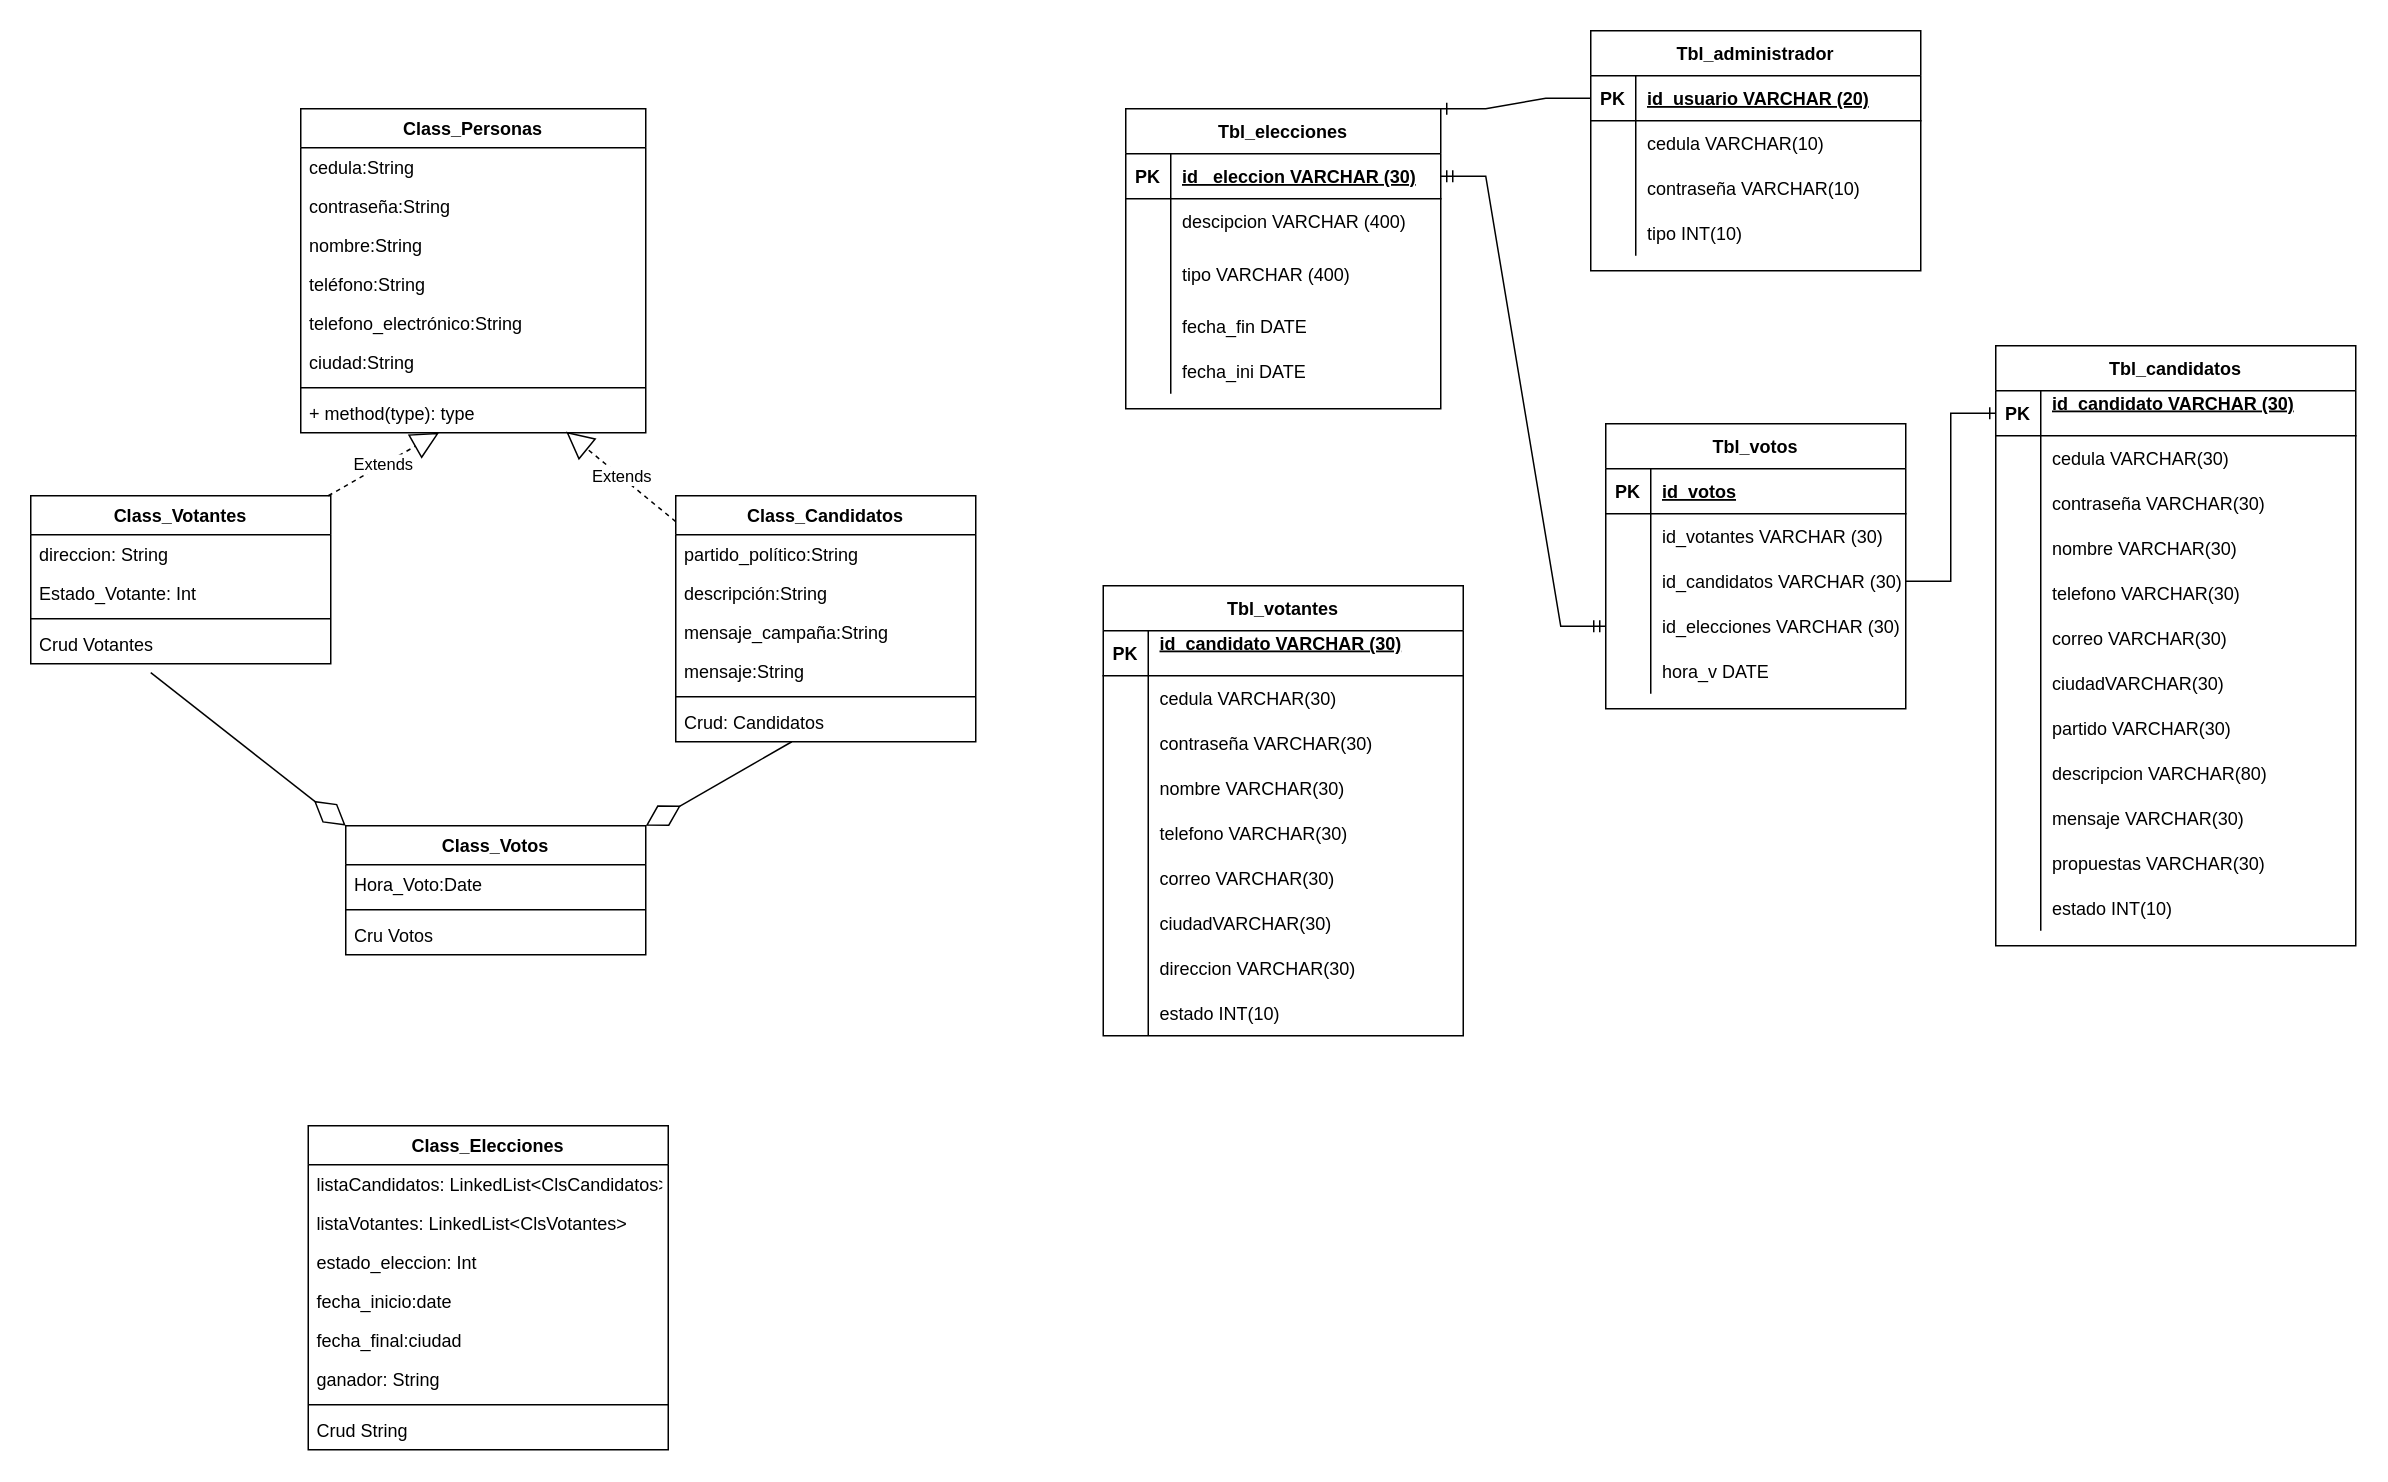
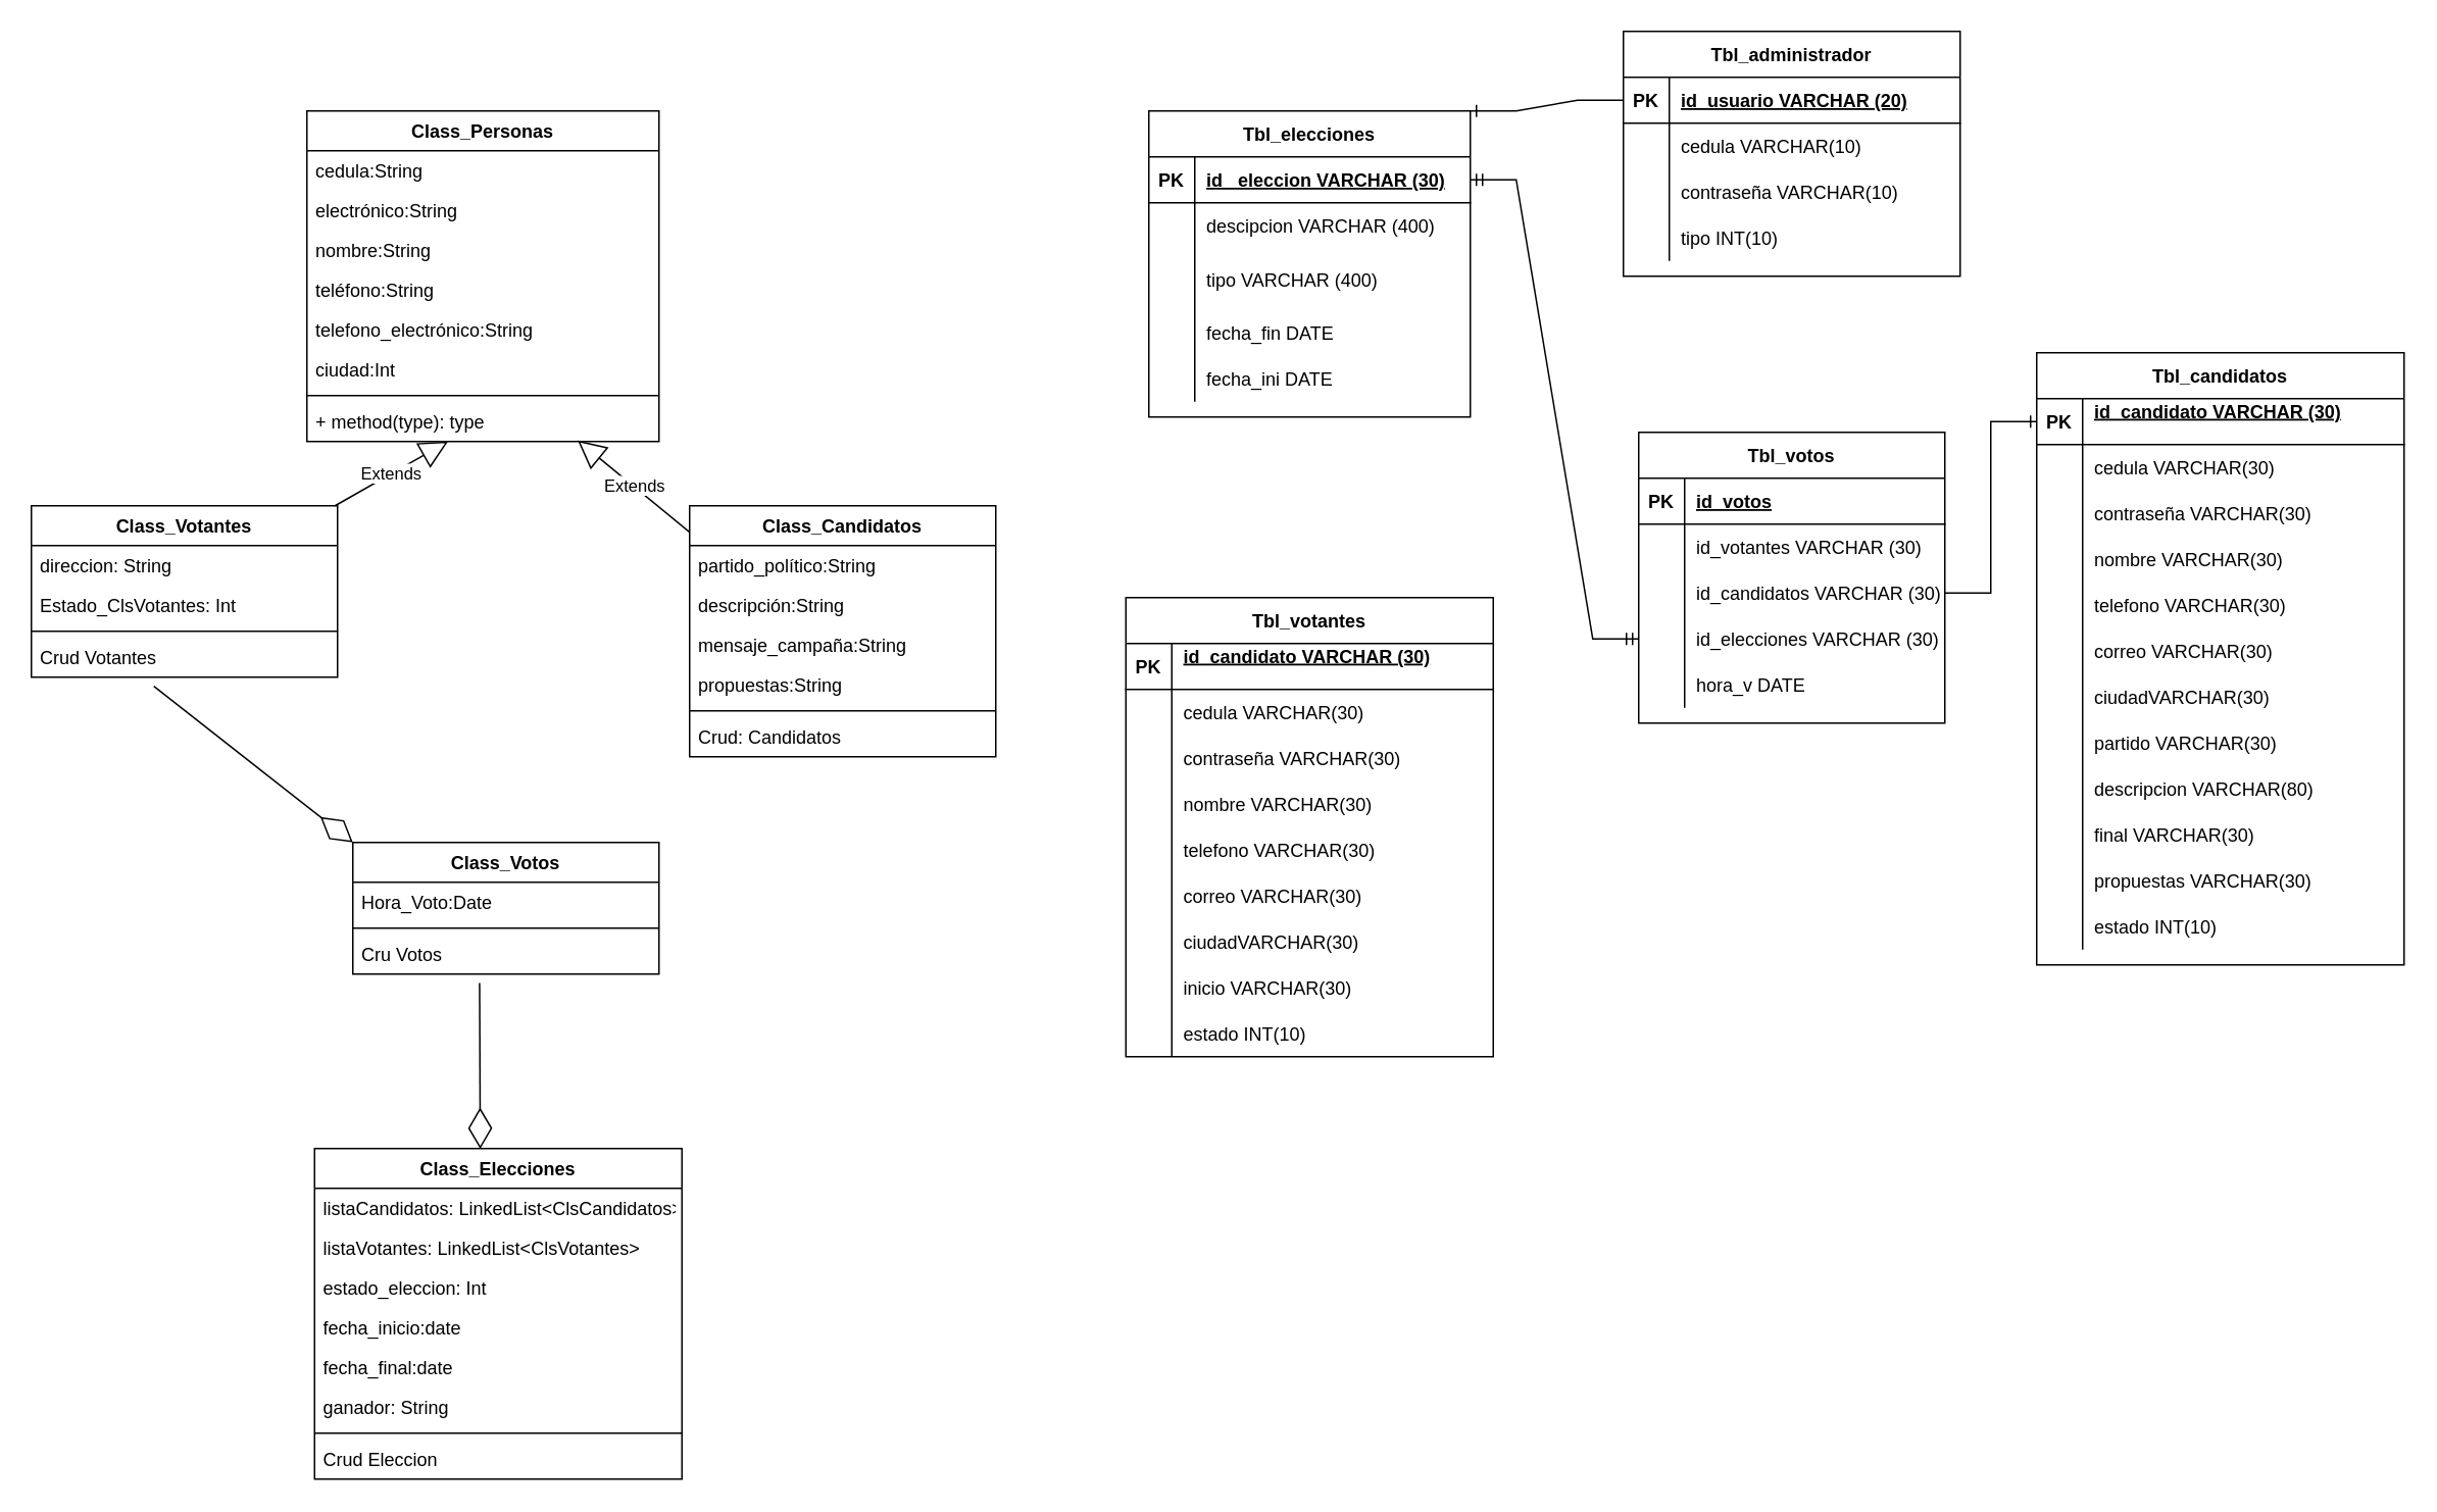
- <mxCell id="4" value="contraseña:String" style="text;strokeColor=none;fillColor=none;align=left;verticalAlign=top;spacingLeft=4;spacingRight=4;overflow=hidden;rotatable=0;points=[[0,0.5],[1,0.5]];portConstraint=eastwest;" parent="2" vertex="1"><mxGeometry y="52" width="230" height="26" as="geometry" /></mxCell>
+ <mxCell id="4" value="electrónico:String" style="text;strokeColor=none;fillColor=none;align=left;verticalAlign=top;spacingLeft=4;spacingRight=4;overflow=hidden;rotatable=0;points=[[0,0.5],[1,0.5]];portConstraint=eastwest;" parent="2" vertex="1"><mxGeometry y="52" width="230" height="26" as="geometry" /></mxCell>
- <mxCell id="8" value="ciudad:String" style="text;strokeColor=none;fillColor=none;align=left;verticalAlign=top;spacingLeft=4;spacingRight=4;overflow=hidden;rotatable=0;points=[[0,0.5],[1,0.5]];portConstraint=eastwest;" parent="2" vertex="1"><mxGeometry y="156" width="230" height="26" as="geometry" /></mxCell>
+ <mxCell id="8" value="ciudad:Int" style="text;strokeColor=none;fillColor=none;align=left;verticalAlign=top;spacingLeft=4;spacingRight=4;overflow=hidden;rotatable=0;points=[[0,0.5],[1,0.5]];portConstraint=eastwest;" parent="2" vertex="1"><mxGeometry y="156" width="230" height="26" as="geometry" /></mxCell>
- <mxCell id="33" value="Extends" style="endArrow=block;endSize=16;endFill=0;html=1;rounded=0;dashed=1;" parent="1" source="28" target="10" edge="1"><mxGeometry width="160" relative="1" as="geometry"><mxPoint x="290" y="380" as="sourcePoint" /><mxPoint x="450" y="380" as="targetPoint" /></mxGeometry></mxCell>
+ <mxCell id="33" value="Extends" style="endArrow=block;endSize=16;endFill=0;html=1;rounded=0;" parent="1" source="28" target="10" edge="1"><mxGeometry width="160" relative="1" as="geometry"><mxPoint x="290" y="380" as="sourcePoint" /><mxPoint x="450" y="380" as="targetPoint" /></mxGeometry></mxCell>
- <mxCell id="34" value="Extends" style="endArrow=block;endSize=16;endFill=0;html=1;rounded=0;entryX=0.769;entryY=0.971;entryDx=0;entryDy=0;entryPerimeter=0;exitX=0;exitY=0.105;exitDx=0;exitDy=0;exitPerimeter=0;dashed=1;" parent="1" source="11" target="10" edge="1"><mxGeometry width="160" relative="1" as="geometry"><mxPoint x="290" y="380" as="sourcePoint" /><mxPoint x="450" y="380" as="targetPoint" /></mxGeometry></mxCell>
+ <mxCell id="34" value="Extends" style="endArrow=block;endSize=16;endFill=0;html=1;rounded=0;entryX=0.769;entryY=0.971;entryDx=0;entryDy=0;entryPerimeter=0;exitX=0;exitY=0.105;exitDx=0;exitDy=0;exitPerimeter=0;" parent="1" source="11" target="10" edge="1"><mxGeometry width="160" relative="1" as="geometry"><mxPoint x="290" y="380" as="sourcePoint" /><mxPoint x="450" y="380" as="targetPoint" /></mxGeometry></mxCell>
- <mxCell id="30" value="Estado_Votante: Int" style="text;strokeColor=none;fillColor=none;align=left;verticalAlign=top;spacingLeft=4;spacingRight=4;overflow=hidden;rotatable=0;points=[[0,0.5],[1,0.5]];portConstraint=eastwest;" parent="28" vertex="1"><mxGeometry y="52" width="200" height="26" as="geometry" /></mxCell>
+ <mxCell id="30" value="Estado_ClsVotantes: Int" style="text;strokeColor=none;fillColor=none;align=left;verticalAlign=top;spacingLeft=4;spacingRight=4;overflow=hidden;rotatable=0;points=[[0,0.5],[1,0.5]];portConstraint=eastwest;" parent="28" vertex="1"><mxGeometry y="52" width="200" height="26" as="geometry" /></mxCell>
- <mxCell id="15" value="mensaje:String" style="text;strokeColor=none;fillColor=none;align=left;verticalAlign=top;spacingLeft=4;spacingRight=4;overflow=hidden;rotatable=0;points=[[0,0.5],[1,0.5]];portConstraint=eastwest;" parent="11" vertex="1"><mxGeometry y="104" width="200" height="26" as="geometry" /></mxCell>
+ <mxCell id="15" value="propuestas:String" style="text;strokeColor=none;fillColor=none;align=left;verticalAlign=top;spacingLeft=4;spacingRight=4;overflow=hidden;rotatable=0;points=[[0,0.5],[1,0.5]];portConstraint=eastwest;" parent="11" vertex="1"><mxGeometry y="104" width="200" height="26" as="geometry" /></mxCell>
- <mxCell id="27" value="" style="endArrow=diamondThin;endFill=0;endSize=24;html=1;rounded=0;entryX=1;entryY=0;entryDx=0;entryDy=0;" parent="1" source="17" target="36" edge="1"><mxGeometry width="160" relative="1" as="geometry"><mxPoint x="290" y="380" as="sourcePoint" /><mxPoint x="450" y="380" as="targetPoint" /></mxGeometry></mxCell>
- <mxCell id="87" value="mensaje VARCHAR(30)" style="shape=partialRectangle;connectable=0;fillColor=none;top=0;left=0;bottom=0;right=0;align=left;spacingLeft=6;overflow=hidden;" parent="85" vertex="1"><mxGeometry x="30" width="210" height="30" as="geometry"><mxRectangle width="210" height="30" as="alternateBounds" /></mxGeometry></mxCell>
+ <mxCell id="87" value="final VARCHAR(30)" style="shape=partialRectangle;connectable=0;fillColor=none;top=0;left=0;bottom=0;right=0;align=left;spacingLeft=6;overflow=hidden;" parent="85" vertex="1"><mxGeometry x="30" width="210" height="30" as="geometry"><mxRectangle width="210" height="30" as="alternateBounds" /></mxGeometry></mxCell>
- <mxCell id="134" value="direccion VARCHAR(30)" style="shape=partialRectangle;connectable=0;fillColor=none;top=0;left=0;bottom=0;right=0;align=left;spacingLeft=6;overflow=hidden;" parent="132" vertex="1"><mxGeometry x="30" width="210" height="30" as="geometry"><mxRectangle width="210" height="30" as="alternateBounds" /></mxGeometry></mxCell>
+ <mxCell id="134" value="inicio VARCHAR(30)" style="shape=partialRectangle;connectable=0;fillColor=none;top=0;left=0;bottom=0;right=0;align=left;spacingLeft=6;overflow=hidden;" parent="132" vertex="1"><mxGeometry x="30" width="210" height="30" as="geometry"><mxRectangle width="210" height="30" as="alternateBounds" /></mxGeometry></mxCell>
+ <mxCell id="40" value="" style="endArrow=diamondThin;endFill=0;endSize=24;html=1;rounded=0;entryX=0.451;entryY=0.001;entryDx=0;entryDy=0;entryPerimeter=0;exitX=0.414;exitY=1.222;exitDx=0;exitDy=0;exitPerimeter=0;" parent="1" source="39" target="18" edge="1"><mxGeometry width="160" relative="1" as="geometry"><mxPoint x="480" y="600" as="sourcePoint" /><mxPoint x="640" y="600" as="targetPoint" /></mxGeometry></mxCell>
- <mxCell id="23" value="fecha_final:ciudad" style="text;strokeColor=none;fillColor=none;align=left;verticalAlign=top;spacingLeft=4;spacingRight=4;overflow=hidden;rotatable=0;points=[[0,0.5],[1,0.5]];portConstraint=eastwest;" parent="18" vertex="1"><mxGeometry y="130" width="240" height="26" as="geometry" /></mxCell>
+ <mxCell id="23" value="fecha_final:date" style="text;strokeColor=none;fillColor=none;align=left;verticalAlign=top;spacingLeft=4;spacingRight=4;overflow=hidden;rotatable=0;points=[[0,0.5],[1,0.5]];portConstraint=eastwest;" parent="18" vertex="1"><mxGeometry y="130" width="240" height="26" as="geometry" /></mxCell>
- <mxCell id="26" value="Crud String" style="text;strokeColor=none;fillColor=none;align=left;verticalAlign=top;spacingLeft=4;spacingRight=4;overflow=hidden;rotatable=0;points=[[0,0.5],[1,0.5]];portConstraint=eastwest;" parent="18" vertex="1"><mxGeometry y="190" width="240" height="26" as="geometry" /></mxCell>
+ <mxCell id="26" value="Crud Eleccion" style="text;strokeColor=none;fillColor=none;align=left;verticalAlign=top;spacingLeft=4;spacingRight=4;overflow=hidden;rotatable=0;points=[[0,0.5],[1,0.5]];portConstraint=eastwest;" parent="18" vertex="1"><mxGeometry y="190" width="240" height="26" as="geometry" /></mxCell>
